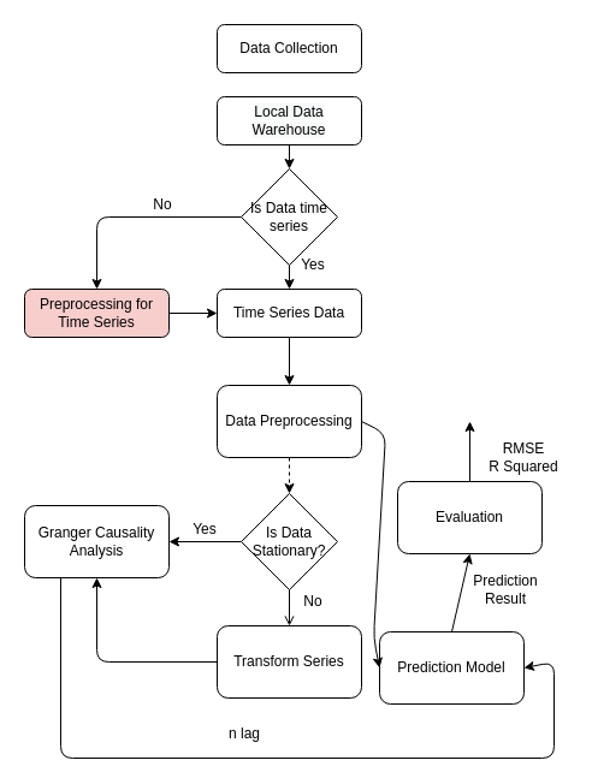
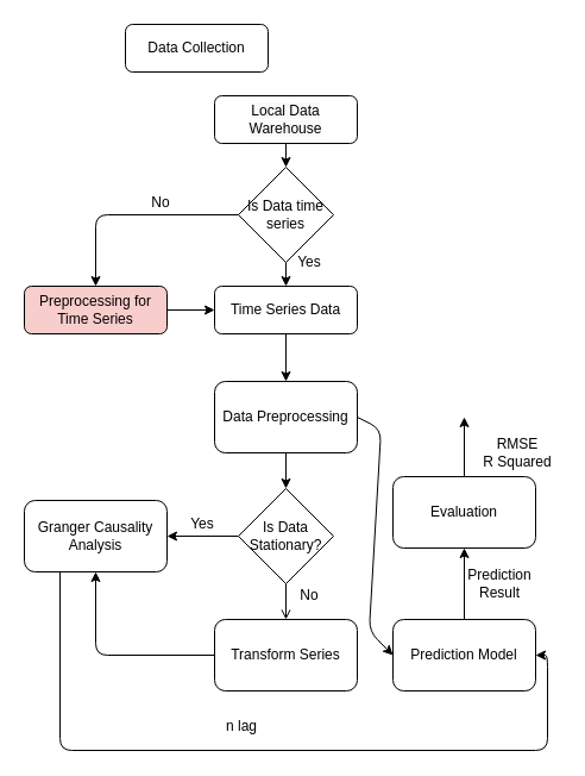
- <mxCell id="2" value="Data Collection" style="rounded=1;whiteSpace=wrap;html=1;fontSize=12;glass=0;strokeWidth=1;shadow=0;" parent="1" vertex="1"><mxGeometry x="180" y="20" width="120" height="40" as="geometry" /></mxCell>
+ <mxCell id="2" value="Data Collection" style="rounded=1;whiteSpace=wrap;html=1;fontSize=12;glass=0;strokeWidth=1;shadow=0;" parent="1" vertex="1"><mxGeometry x="105" y="20" width="120" height="40" as="geometry" /></mxCell>
- <mxCell id="23" value="" style="endArrow=classic;html=1;exitX=0.5;exitY=1;exitDx=0;exitDy=0;entryX=0.5;entryY=0;entryDx=0;entryDy=0;dashed=1;" parent="1" source="22" target="11" edge="1"><mxGeometry width="50" height="50" relative="1" as="geometry"><mxPoint x="190" y="350" as="sourcePoint" /><mxPoint x="240" y="300" as="targetPoint" /></mxGeometry></mxCell>
+ <mxCell id="23" value="" style="endArrow=classic;html=1;exitX=0.5;exitY=1;exitDx=0;exitDy=0;entryX=0.5;entryY=0;entryDx=0;entryDy=0;" parent="1" source="22" target="11" edge="1"><mxGeometry width="50" height="50" relative="1" as="geometry"><mxPoint x="190" y="350" as="sourcePoint" /><mxPoint x="240" y="300" as="targetPoint" /></mxGeometry></mxCell>
- <mxCell id="24" value="Prediction Model" style="rounded=1;whiteSpace=wrap;html=1;" vertex="1" parent="1"><mxGeometry x="315" y="525" width="120" height="60" as="geometry" /></mxCell>
+ <mxCell id="24" value="Prediction Model" style="rounded=1;whiteSpace=wrap;html=1;" vertex="1" parent="1"><mxGeometry x="330" y="520" width="120" height="60" as="geometry" /></mxCell>
